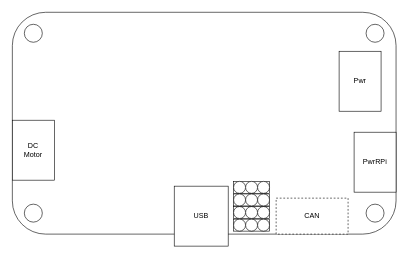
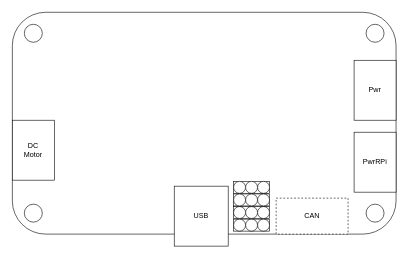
- <mxCell id="11" value="Pwr" style="rounded=0;whiteSpace=wrap;html=1;" vertex="1" parent="1"><mxGeometry x="565" y="85" width="70" height="100" as="geometry" /></mxCell>
+ <mxCell id="11" value="Pwr" style="rounded=0;whiteSpace=wrap;html=1;" vertex="1" parent="1"><mxGeometry x="590" y="100" width="70" height="100" as="geometry" /></mxCell>
